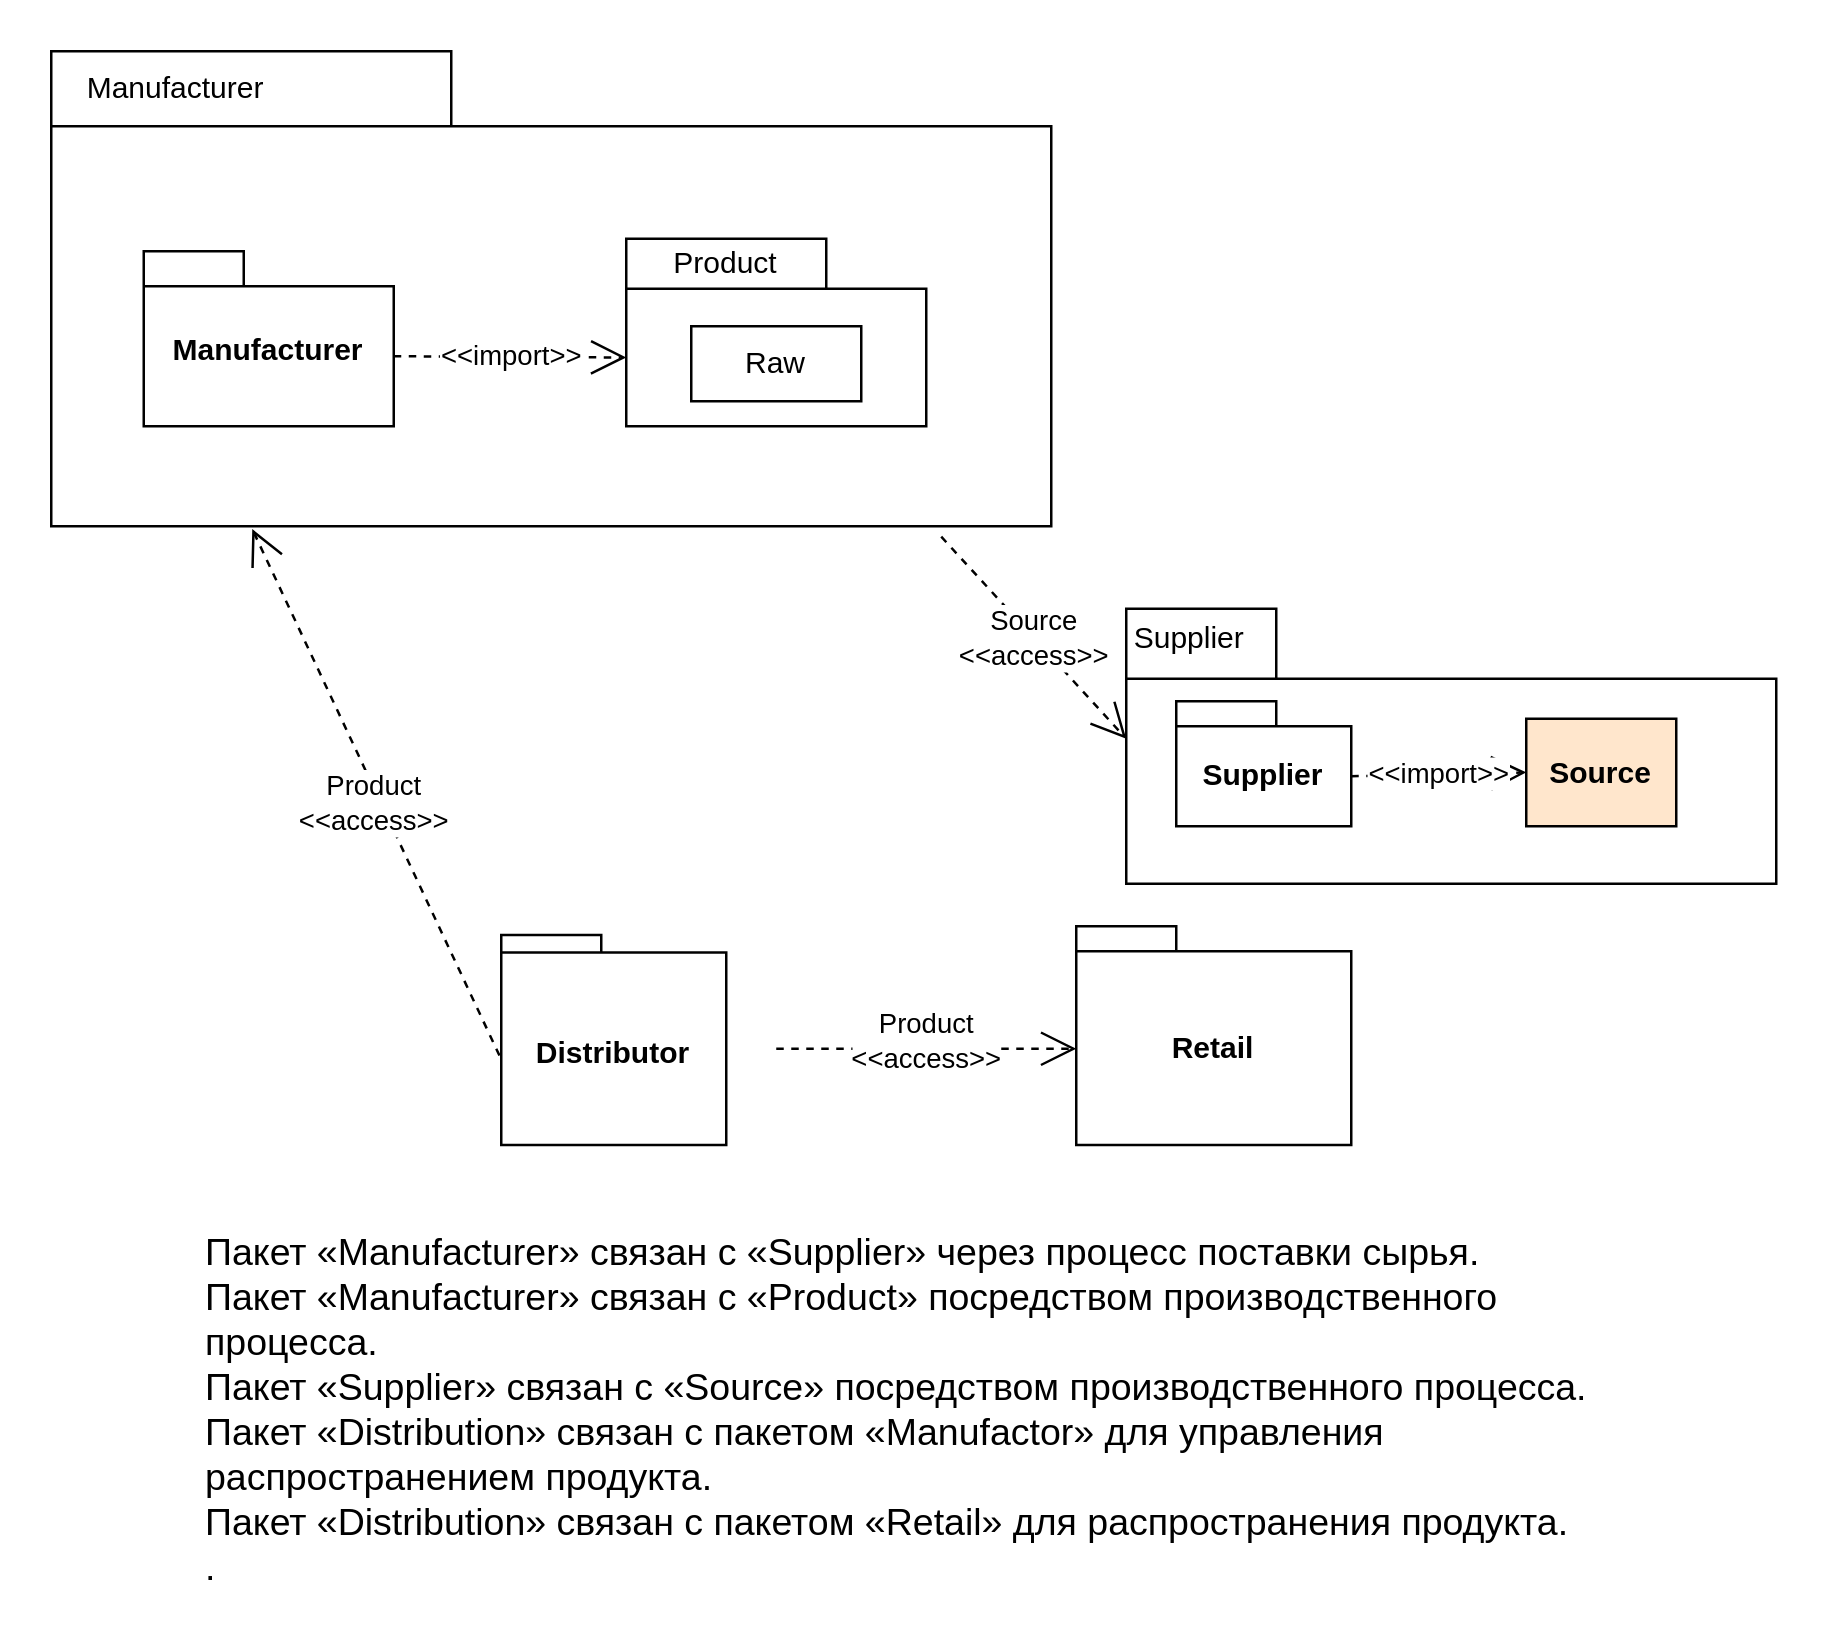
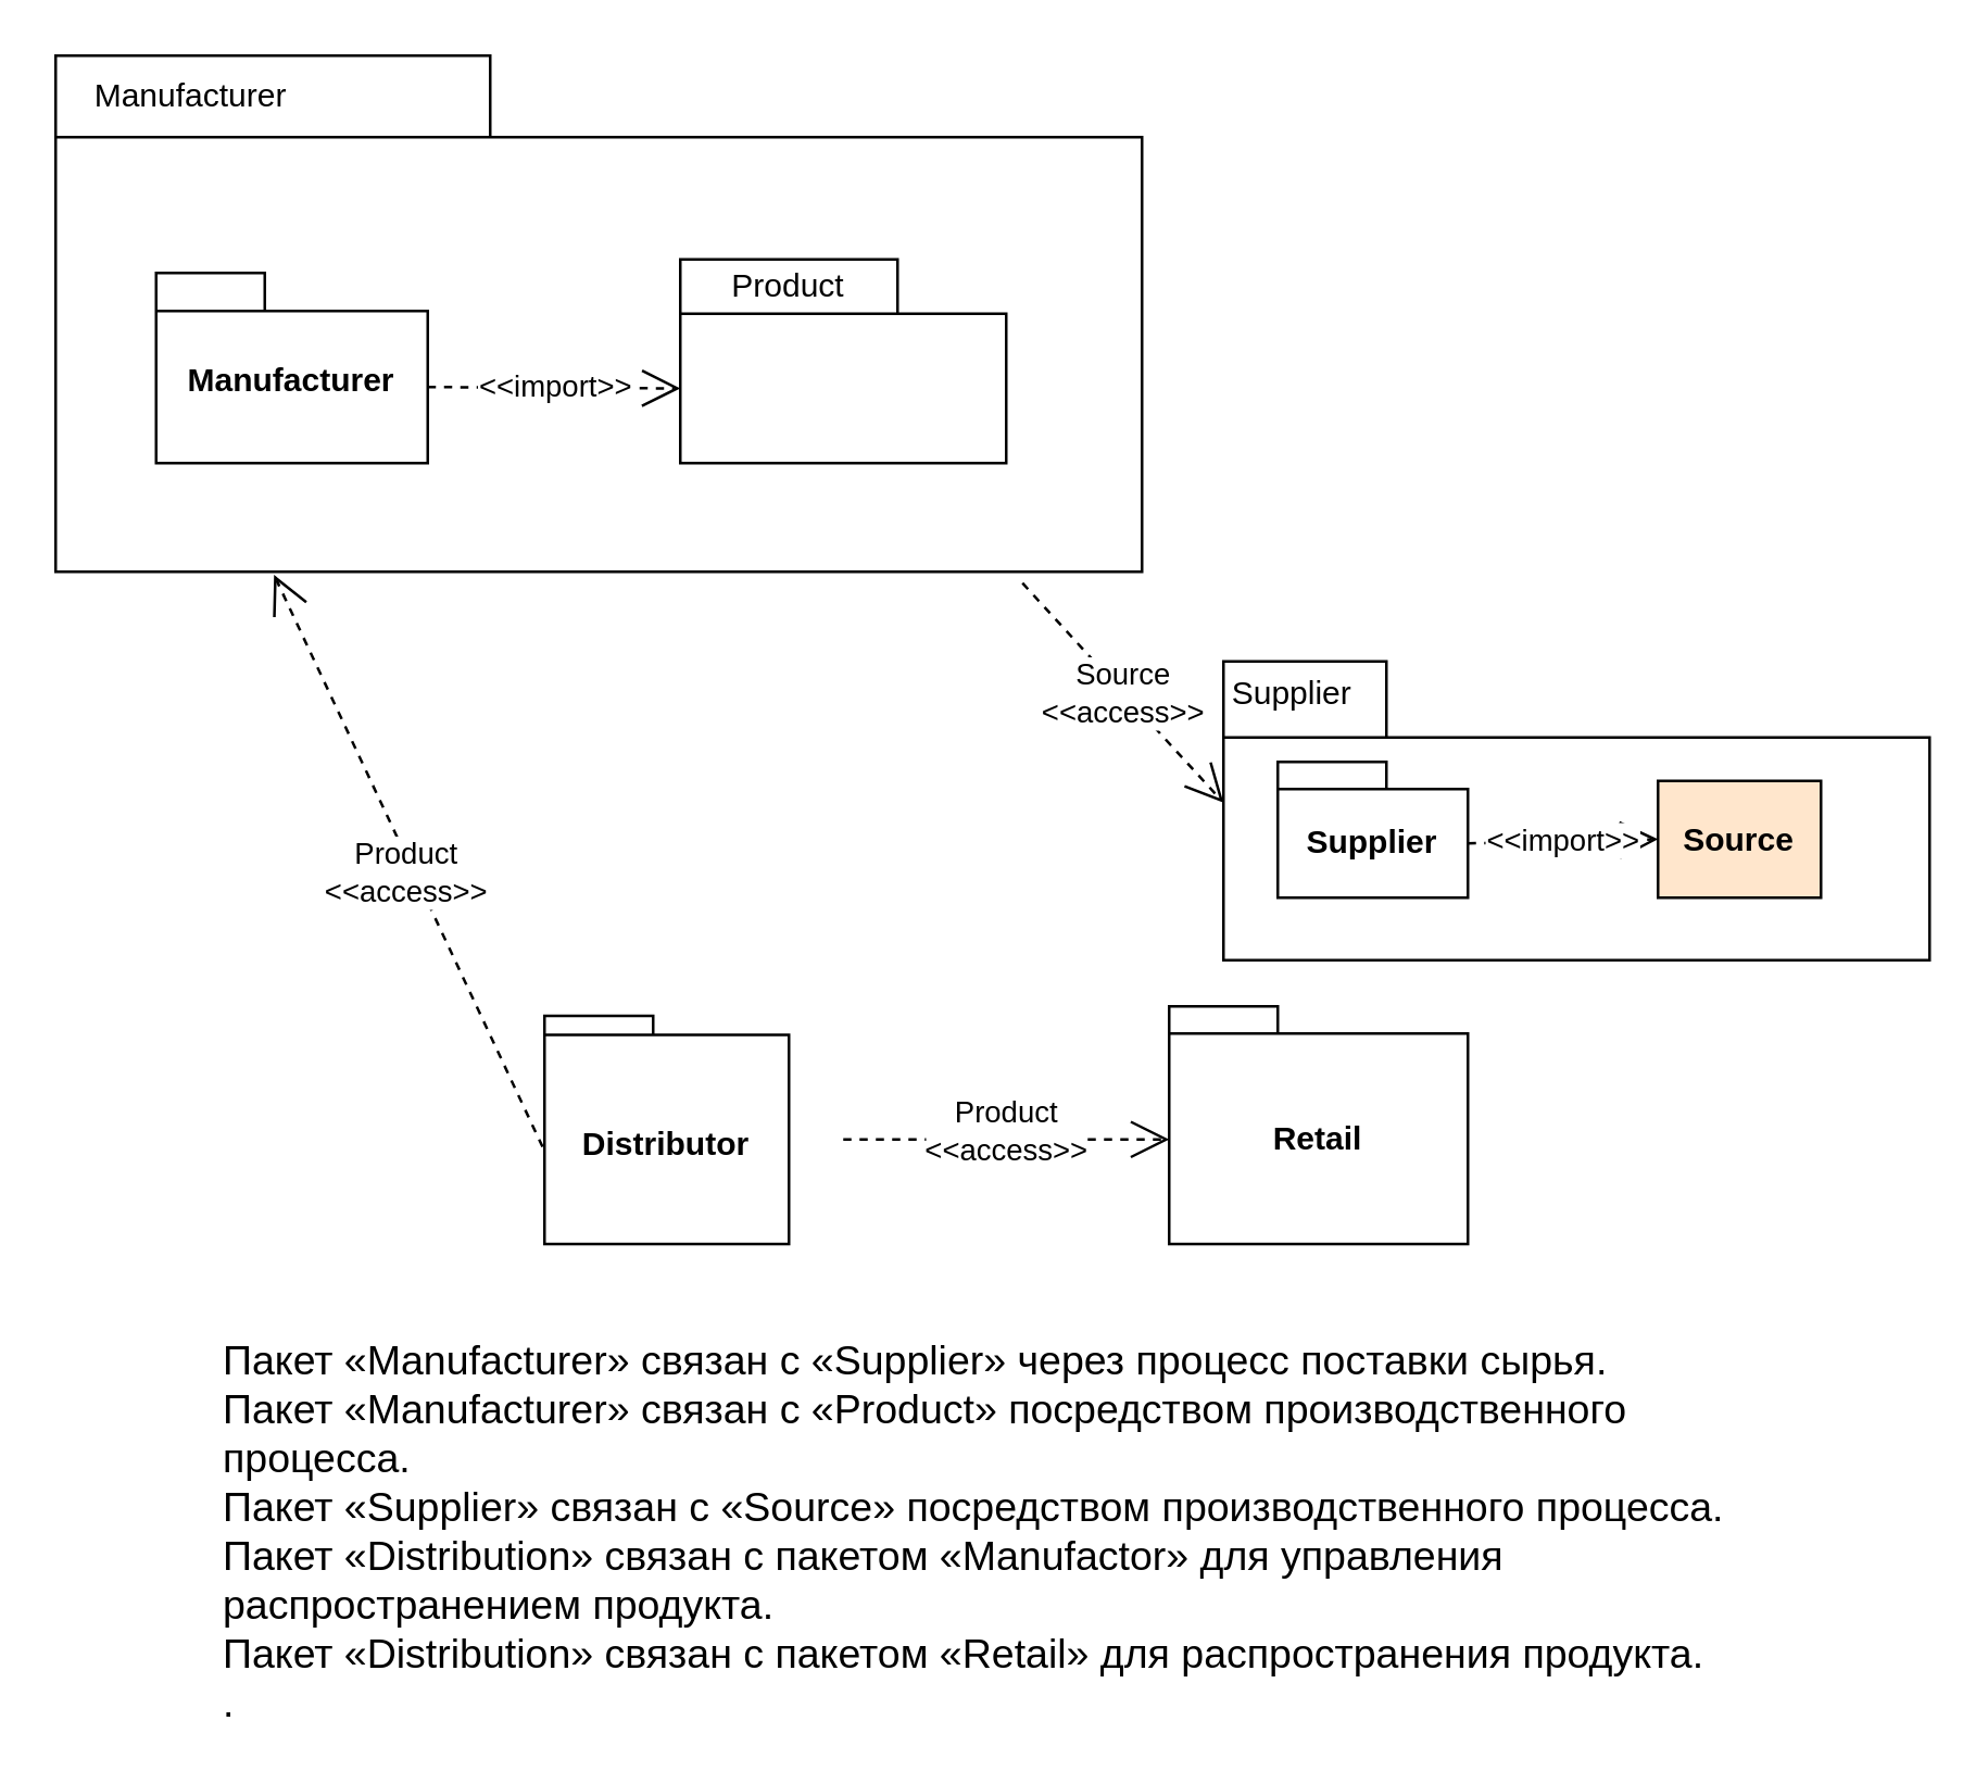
- <mxCell id="14" value="Raw" style="html=1;whiteSpace=wrap;" parent="1" vertex="1"><mxGeometry x="276" y="130" width="68" height="30" as="geometry" /></mxCell>
